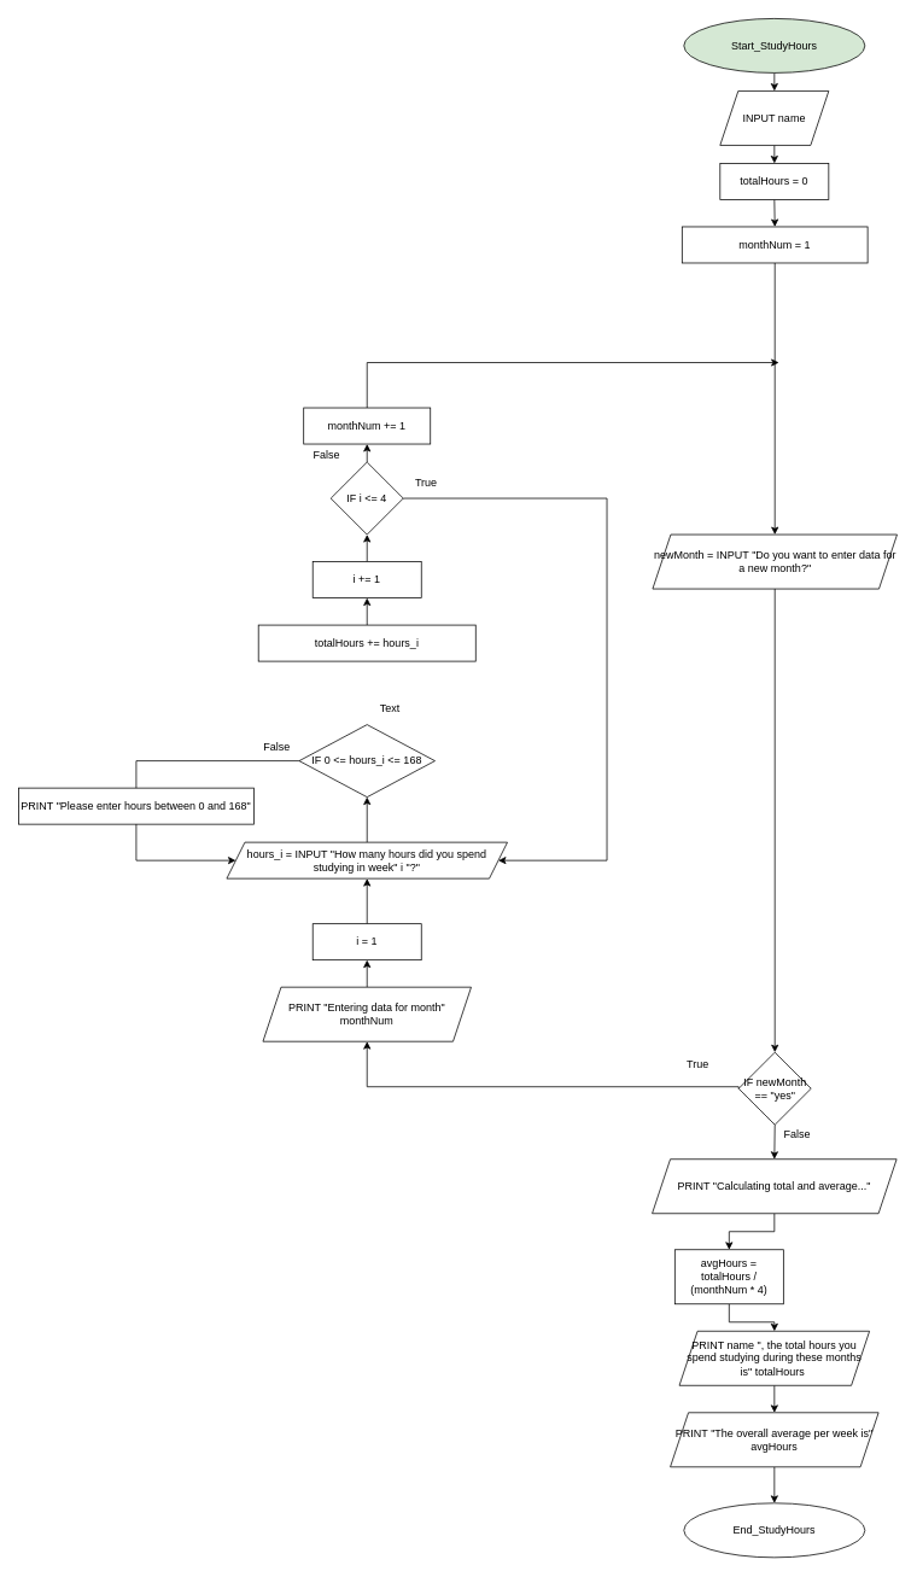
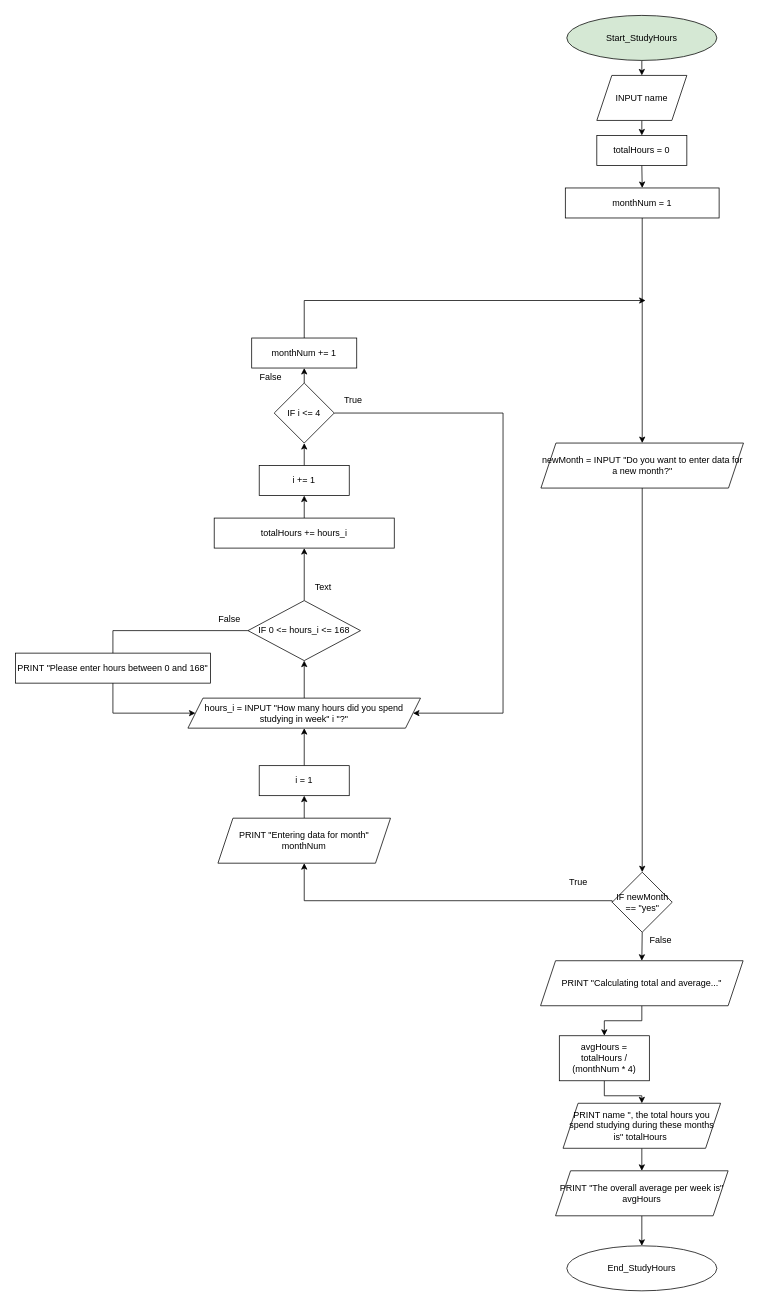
+ <mxCell id="44" style="edgeStyle=orthogonalEdgeStyle;rounded=0;orthogonalLoop=1;jettySize=auto;html=1;exitX=0.5;exitY=0;exitDx=0;exitDy=0;entryX=0.5;entryY=1;entryDx=0;entryDy=0;" edge="1" parent="1" source="45" target="18"><mxGeometry relative="1" as="geometry" /></mxCell>
